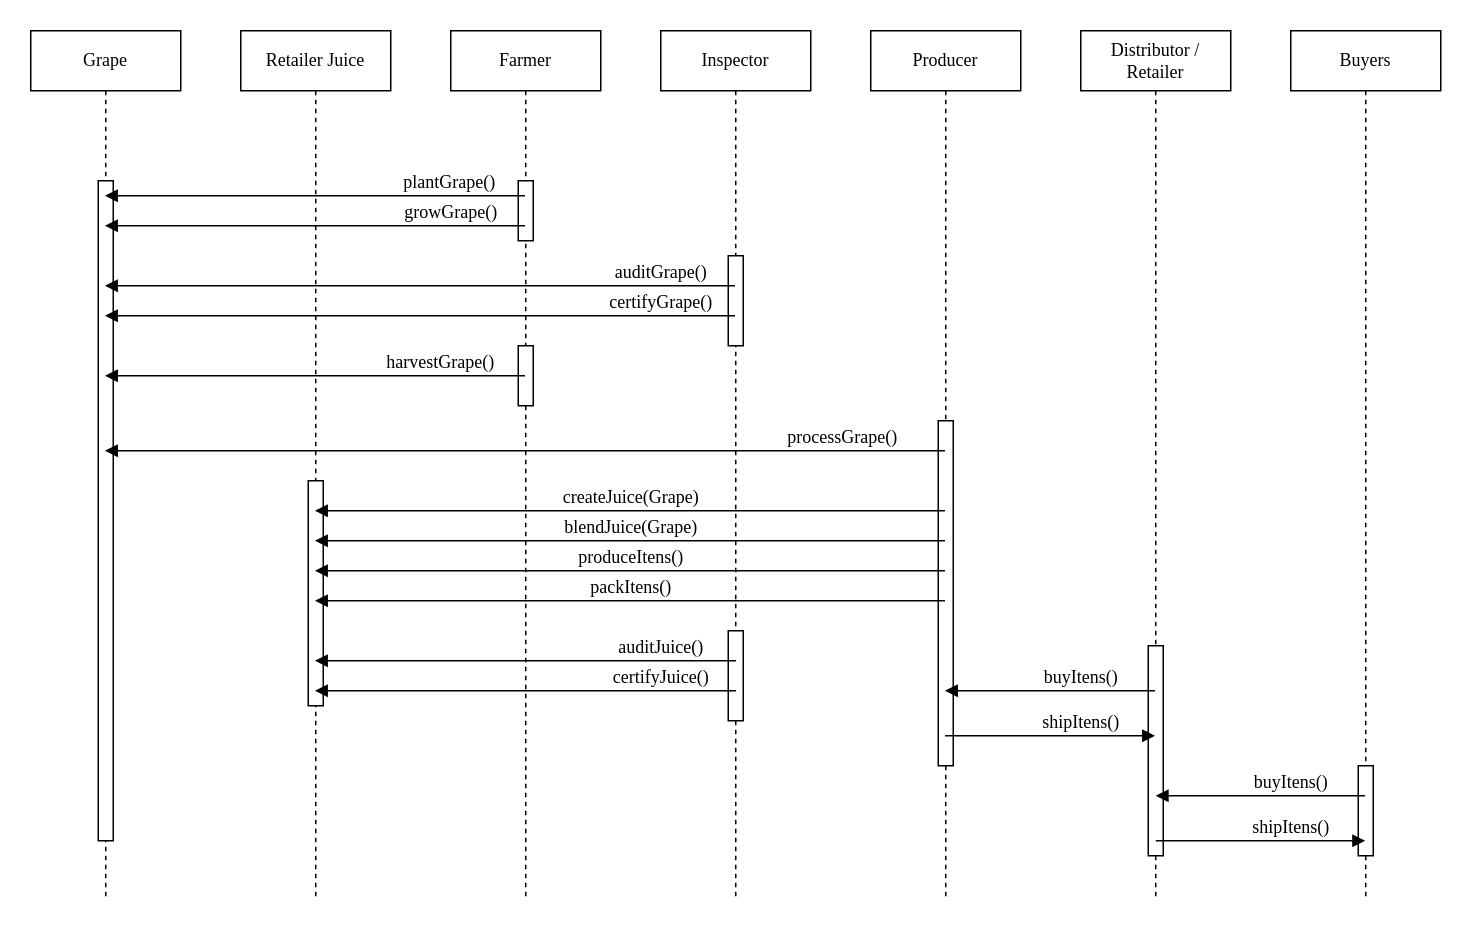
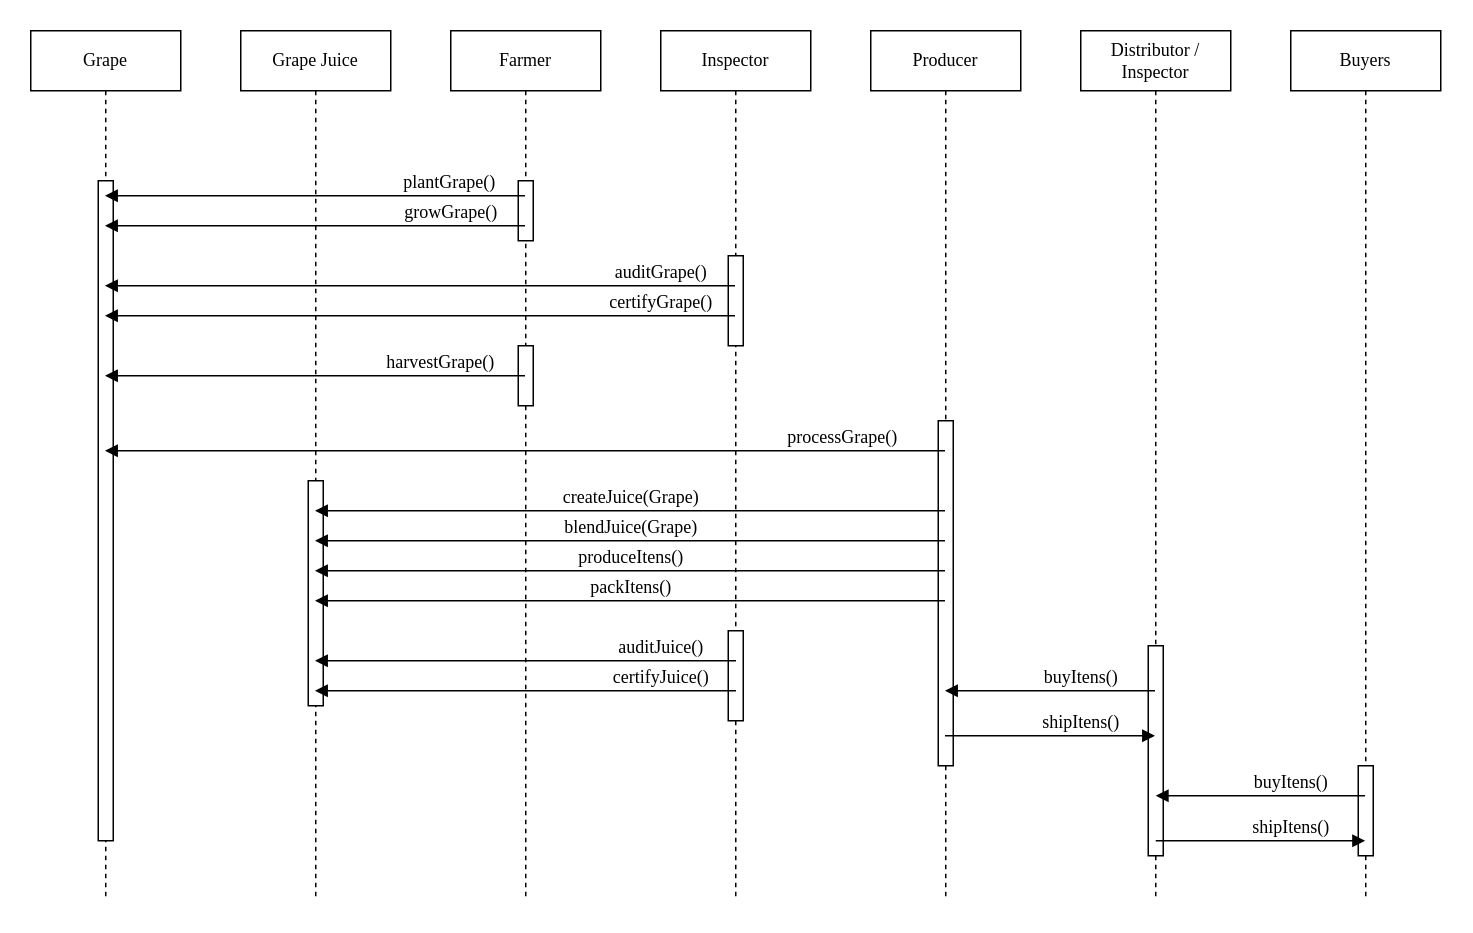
- <mxCell id="22" value="Retailer Juice" style="shape=umlLifeline;perimeter=lifelinePerimeter;whiteSpace=wrap;html=1;container=1;collapsible=0;recursiveResize=0;outlineConnect=0;rounded=0;shadow=0;comic=0;labelBackgroundColor=none;strokeWidth=1;fontFamily=Verdana;fontSize=12;align=center;" vertex="1" parent="1"><mxGeometry x="160" y="20" width="100" height="580" as="geometry" /></mxCell>
+ <mxCell id="22" value="Grape Juice" style="shape=umlLifeline;perimeter=lifelinePerimeter;whiteSpace=wrap;html=1;container=1;collapsible=0;recursiveResize=0;outlineConnect=0;rounded=0;shadow=0;comic=0;labelBackgroundColor=none;strokeWidth=1;fontFamily=Verdana;fontSize=12;align=center;" vertex="1" parent="1"><mxGeometry x="160" y="20" width="100" height="580" as="geometry" /></mxCell>
- <mxCell id="15" value="Distributor /&lt;br&gt;Retailer" style="shape=umlLifeline;perimeter=lifelinePerimeter;whiteSpace=wrap;html=1;container=1;collapsible=0;recursiveResize=0;outlineConnect=0;rounded=0;shadow=0;comic=0;labelBackgroundColor=none;strokeWidth=1;fontFamily=Verdana;fontSize=12;align=center;" vertex="1" parent="1"><mxGeometry x="720" y="20" width="100" height="580" as="geometry" /></mxCell>
+ <mxCell id="15" value="Distributor /&lt;br&gt;Inspector" style="shape=umlLifeline;perimeter=lifelinePerimeter;whiteSpace=wrap;html=1;container=1;collapsible=0;recursiveResize=0;outlineConnect=0;rounded=0;shadow=0;comic=0;labelBackgroundColor=none;strokeWidth=1;fontFamily=Verdana;fontSize=12;align=center;" vertex="1" parent="1"><mxGeometry x="720" y="20" width="100" height="580" as="geometry" /></mxCell>
